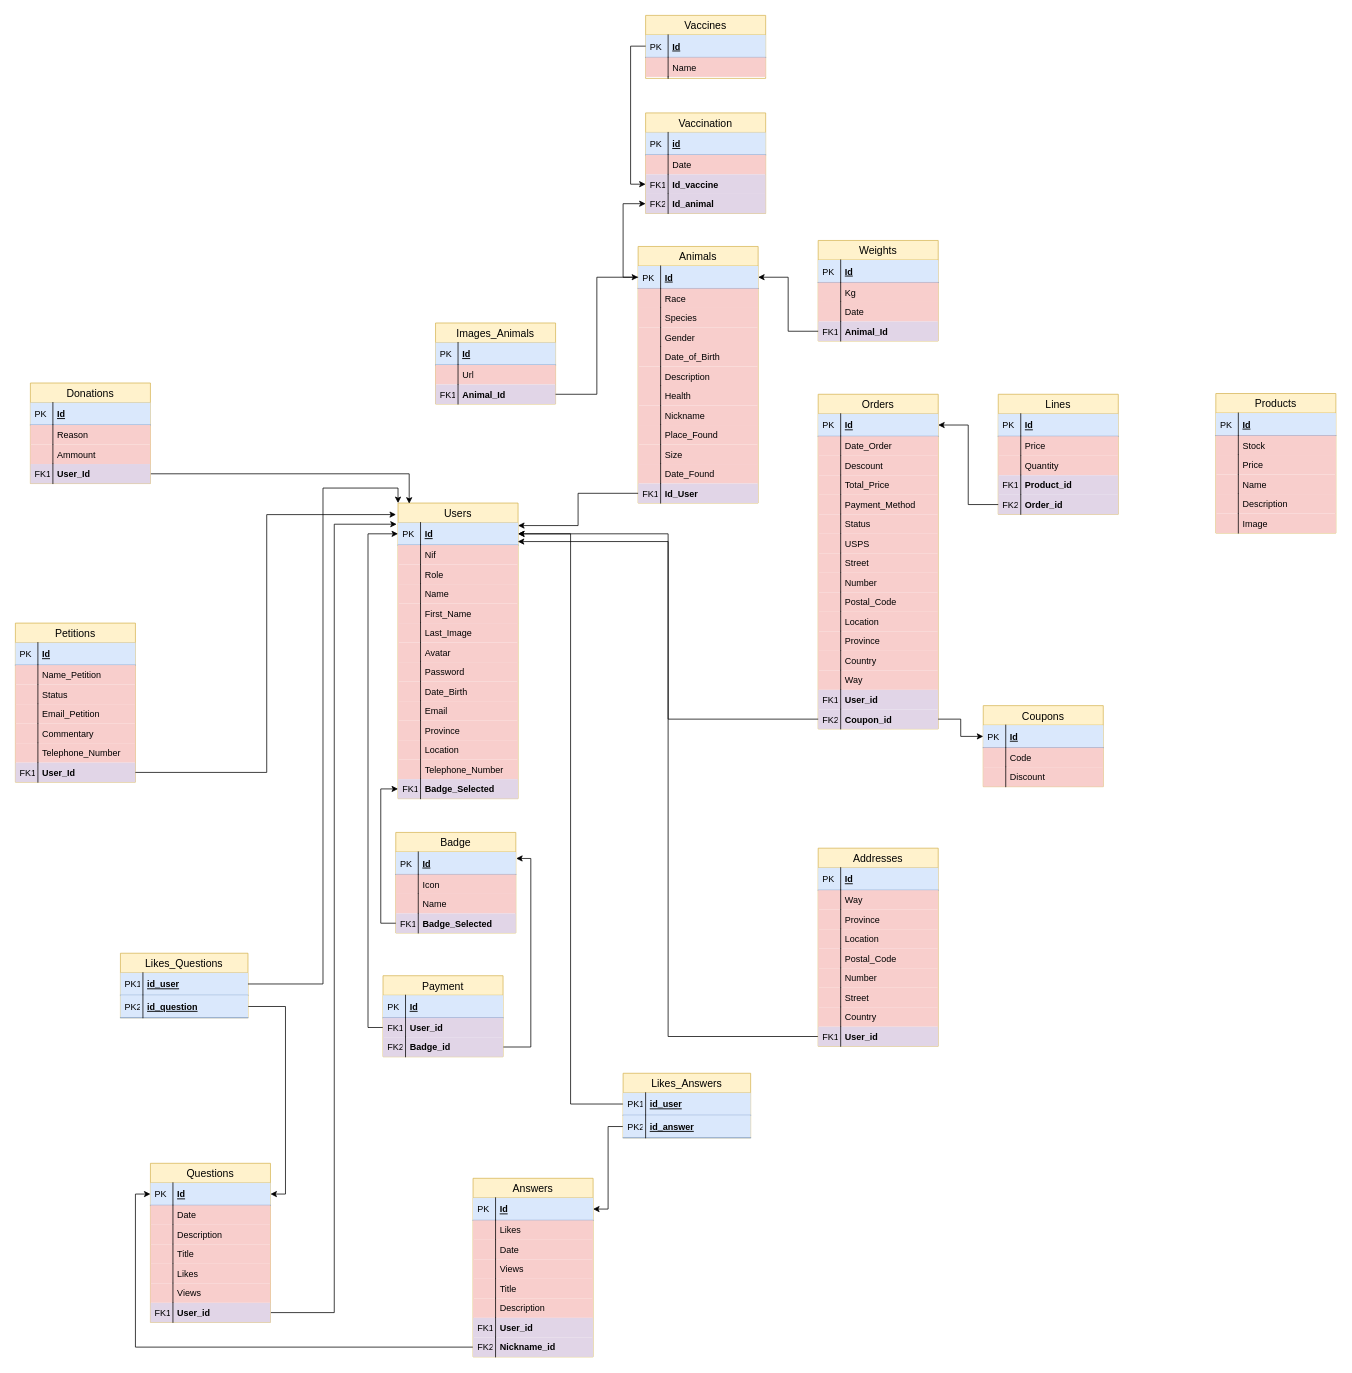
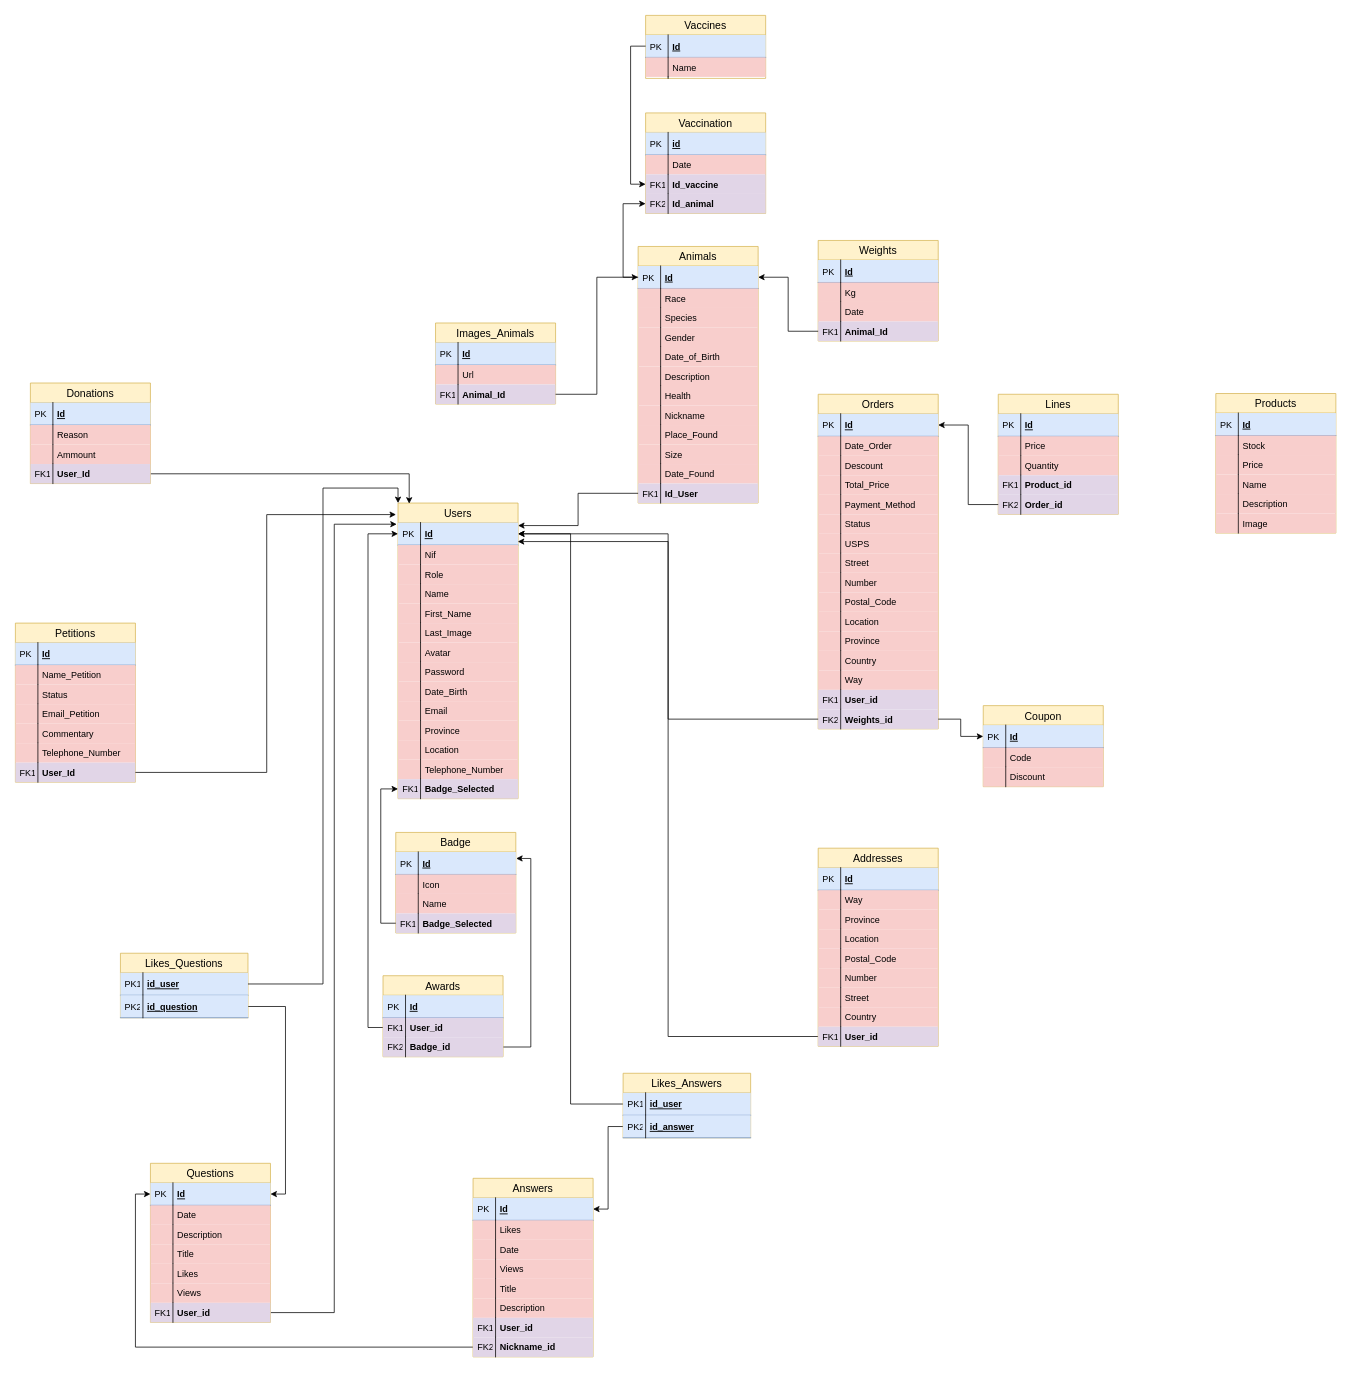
- <mxCell id="98" value="Coupons" style="swimlane;fontStyle=0;childLayout=stackLayout;horizontal=1;startSize=26;horizontalStack=0;resizeParent=1;resizeParentMax=0;resizeLast=0;collapsible=1;marginBottom=0;align=center;fontSize=14;fillColor=#fff2cc;strokeColor=#d6b656;" vertex="1" parent="1"><mxGeometry x="1310" y="940" width="160" height="108" as="geometry" /></mxCell>
+ <mxCell id="98" value="Coupon" style="swimlane;fontStyle=0;childLayout=stackLayout;horizontal=1;startSize=26;horizontalStack=0;resizeParent=1;resizeParentMax=0;resizeLast=0;collapsible=1;marginBottom=0;align=center;fontSize=14;fillColor=#fff2cc;strokeColor=#d6b656;" vertex="1" parent="1"><mxGeometry x="1310" y="940" width="160" height="108" as="geometry" /></mxCell>
- <mxCell id="33" value="Coupon_id" style="shape=partialRectangle;top=0;left=0;right=0;bottom=0;align=left;verticalAlign=top;fillColor=#e1d5e7;spacingLeft=34;spacingRight=4;overflow=hidden;rotatable=0;points=[[0,0.5],[1,0.5]];portConstraint=eastwest;dropTarget=0;fontSize=12;fontStyle=1;strokeColor=#9673a6;" vertex="1" parent="2"><mxGeometry y="420" width="160" height="26" as="geometry" /></mxCell>
+ <mxCell id="33" value="Weights_id" style="shape=partialRectangle;top=0;left=0;right=0;bottom=0;align=left;verticalAlign=top;fillColor=#e1d5e7;spacingLeft=34;spacingRight=4;overflow=hidden;rotatable=0;points=[[0,0.5],[1,0.5]];portConstraint=eastwest;dropTarget=0;fontSize=12;fontStyle=1;strokeColor=#9673a6;" vertex="1" parent="2"><mxGeometry y="420" width="160" height="26" as="geometry" /></mxCell>
- <mxCell id="213" value="Payment" style="swimlane;fontStyle=0;childLayout=stackLayout;horizontal=1;startSize=26;horizontalStack=0;resizeParent=1;resizeParentMax=0;resizeLast=0;collapsible=1;marginBottom=0;align=center;fontSize=14;fillColor=#fff2cc;strokeColor=#d6b656;" vertex="1" parent="1"><mxGeometry x="510" y="1300" width="160" height="108" as="geometry" /></mxCell>
+ <mxCell id="213" value="Awards" style="swimlane;fontStyle=0;childLayout=stackLayout;horizontal=1;startSize=26;horizontalStack=0;resizeParent=1;resizeParentMax=0;resizeLast=0;collapsible=1;marginBottom=0;align=center;fontSize=14;fillColor=#fff2cc;strokeColor=#d6b656;" vertex="1" parent="1"><mxGeometry x="510" y="1300" width="160" height="108" as="geometry" /></mxCell>
